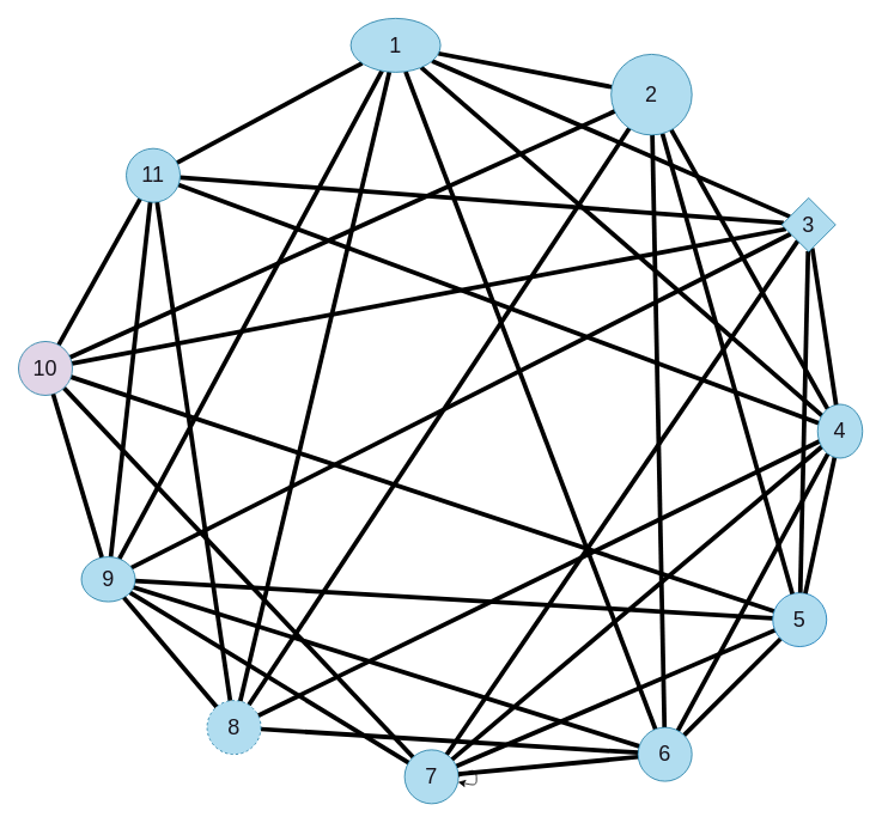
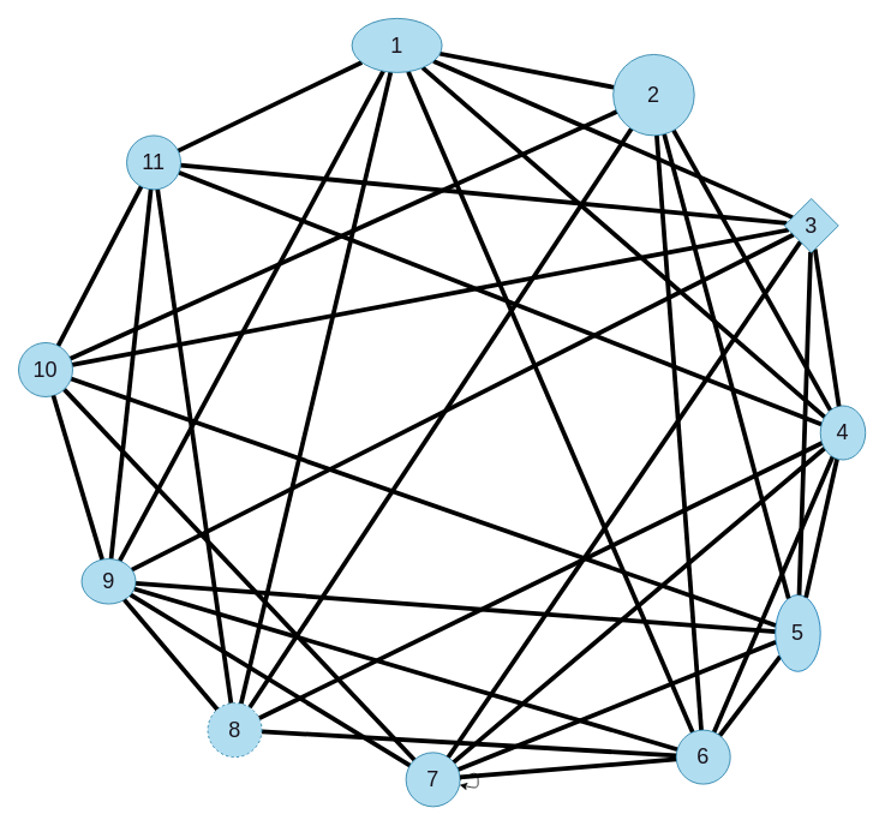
- <mxCell id="49" value="&lt;font style=&quot;font-size: 24px;&quot; color=&quot;#18141d&quot;&gt;11&lt;/font&gt;" style="ellipse;whiteSpace=wrap;html=1;aspect=fixed;fillColor=#b1ddf0;strokeColor=#10739e;fontColor=default;" parent="1" vertex="1"><mxGeometry x="140" y="165" width="60" height="60" as="geometry" /></mxCell>
+ <mxCell id="49" value="&lt;font style=&quot;font-size: 24px;&quot; color=&quot;#18141d&quot;&gt;11&lt;/font&gt;" style="ellipse;whiteSpace=wrap;html=1;aspect=fixed;fillColor=#b1ddf0;strokeColor=#10739e;fontColor=default;" parent="1" vertex="1"><mxGeometry x="140" y="150" width="60" height="60" as="geometry" /></mxCell>
- <mxCell id="42" value="&lt;font style=&quot;font-size: 24px;&quot; color=&quot;#18141d&quot;&gt;10&lt;/font&gt;" style="ellipse;whiteSpace=wrap;html=1;aspect=fixed;fillColor=#e1d5e7;strokeColor=#10739e;fontColor=default;" parent="1" vertex="1"><mxGeometry x="20" y="380" width="60" height="60" as="geometry" /></mxCell>
+ <mxCell id="42" value="&lt;font style=&quot;font-size: 24px;&quot; color=&quot;#18141d&quot;&gt;10&lt;/font&gt;" style="ellipse;whiteSpace=wrap;html=1;aspect=fixed;fillColor=#b1ddf0;strokeColor=#10739e;fontColor=default;" parent="1" vertex="1"><mxGeometry x="20" y="380" width="60" height="60" as="geometry" /></mxCell>
- <mxCell id="14" value="&lt;font style=&quot;font-size: 24px;&quot; color=&quot;#18141d&quot;&gt;5&lt;/font&gt;" style="ellipse;whiteSpace=wrap;html=1;aspect=fixed;fillColor=#b1ddf0;strokeColor=#006EAF;fontColor=#ffffff;" parent="1" vertex="1"><mxGeometry x="860" y="660" width="60" height="60" as="geometry" /></mxCell>
+ <mxCell id="14" value="&lt;font style=&quot;font-size: 24px;&quot; color=&quot;#18141d&quot;&gt;5&lt;/font&gt;" style="ellipse;whiteSpace=wrap;html=1;aspect=fixed;fillColor=#b1ddf0;strokeColor=#006EAF;fontColor=#ffffff;" parent="1" vertex="1"><mxGeometry x="860" y="660" width="50" height="85" as="geometry" /></mxCell>
- <mxCell id="33" value="&lt;font style=&quot;font-size: 24px;&quot; color=&quot;#18141d&quot;&gt;6&lt;/font&gt;" style="ellipse;whiteSpace=wrap;html=1;aspect=fixed;fillColor=#b1ddf0;strokeColor=#10739e;" parent="1" vertex="1"><mxGeometry x="710" y="810" width="60" height="60" as="geometry" /></mxCell>
+ <mxCell id="33" value="&lt;font style=&quot;font-size: 24px;&quot; color=&quot;#18141d&quot;&gt;6&lt;/font&gt;" style="ellipse;whiteSpace=wrap;html=1;aspect=fixed;fillColor=#b1ddf0;strokeColor=#10739e;" parent="1" vertex="1"><mxGeometry x="750" y="810" width="60" height="60" as="geometry" /></mxCell>
